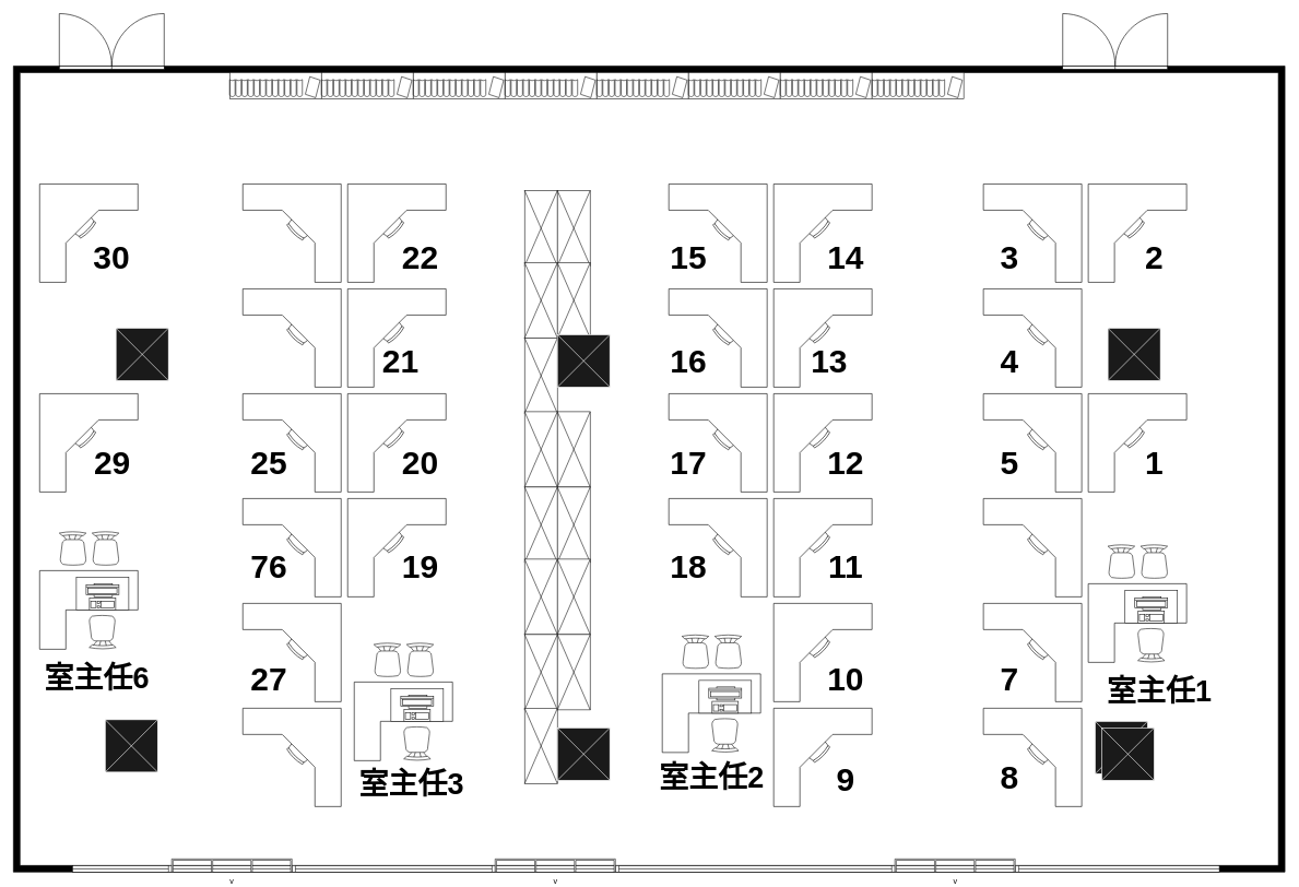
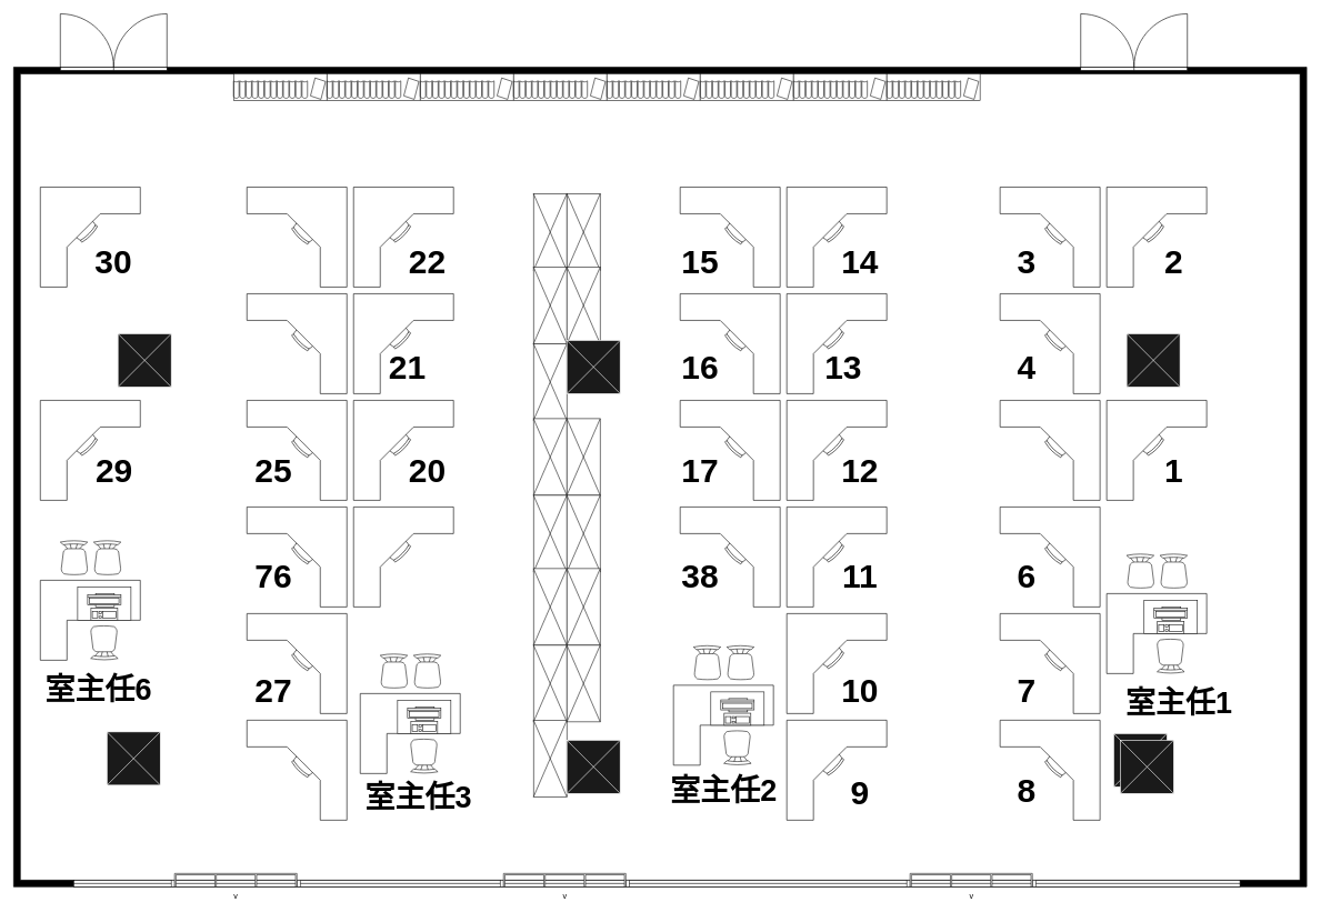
- <mxCell id="101" value="&lt;h3&gt;&lt;span style=&quot;font-size: 50px&quot;&gt;5&lt;/span&gt;&lt;/h3&gt;" style="text;html=1;strokeColor=none;fillColor=none;align=center;verticalAlign=middle;whiteSpace=wrap;rounded=0;" vertex="1" parent="1"><mxGeometry x="1500" y="680" width="80" height="52" as="geometry" /></mxCell>
- <mxCell id="118" value="&lt;h3&gt;&lt;span style=&quot;font-size: 50px&quot;&gt;19&lt;/span&gt;&lt;/h3&gt;" style="text;html=1;strokeColor=none;fillColor=none;align=center;verticalAlign=middle;whiteSpace=wrap;rounded=0;" vertex="1" parent="1"><mxGeometry x="600.5" y="838" width="80" height="52" as="geometry" /></mxCell>
- <mxCell id="114" value="&lt;h3&gt;&lt;span style=&quot;font-size: 50px&quot;&gt;18&lt;/span&gt;&lt;/h3&gt;" style="text;html=1;strokeColor=none;fillColor=none;align=center;verticalAlign=middle;whiteSpace=wrap;rounded=0;" vertex="1" parent="1"><mxGeometry x="1010" y="838" width="80" height="52" as="geometry" /></mxCell>
+ <mxCell id="114" value="&lt;h3&gt;&lt;span style=&quot;font-size: 50px&quot;&gt;38&lt;/span&gt;&lt;/h3&gt;" style="text;html=1;strokeColor=none;fillColor=none;align=center;verticalAlign=middle;whiteSpace=wrap;rounded=0;" vertex="1" parent="1"><mxGeometry x="1010" y="838" width="80" height="52" as="geometry" /></mxCell>
+ <mxCell id="102" value="&lt;h3&gt;&lt;span style=&quot;font-size: 50px&quot;&gt;6&lt;/span&gt;&lt;/h3&gt;" style="text;html=1;strokeColor=none;fillColor=none;align=center;verticalAlign=middle;whiteSpace=wrap;rounded=0;" vertex="1" parent="1"><mxGeometry x="1500" y="838" width="80" height="52" as="geometry" /></mxCell>
